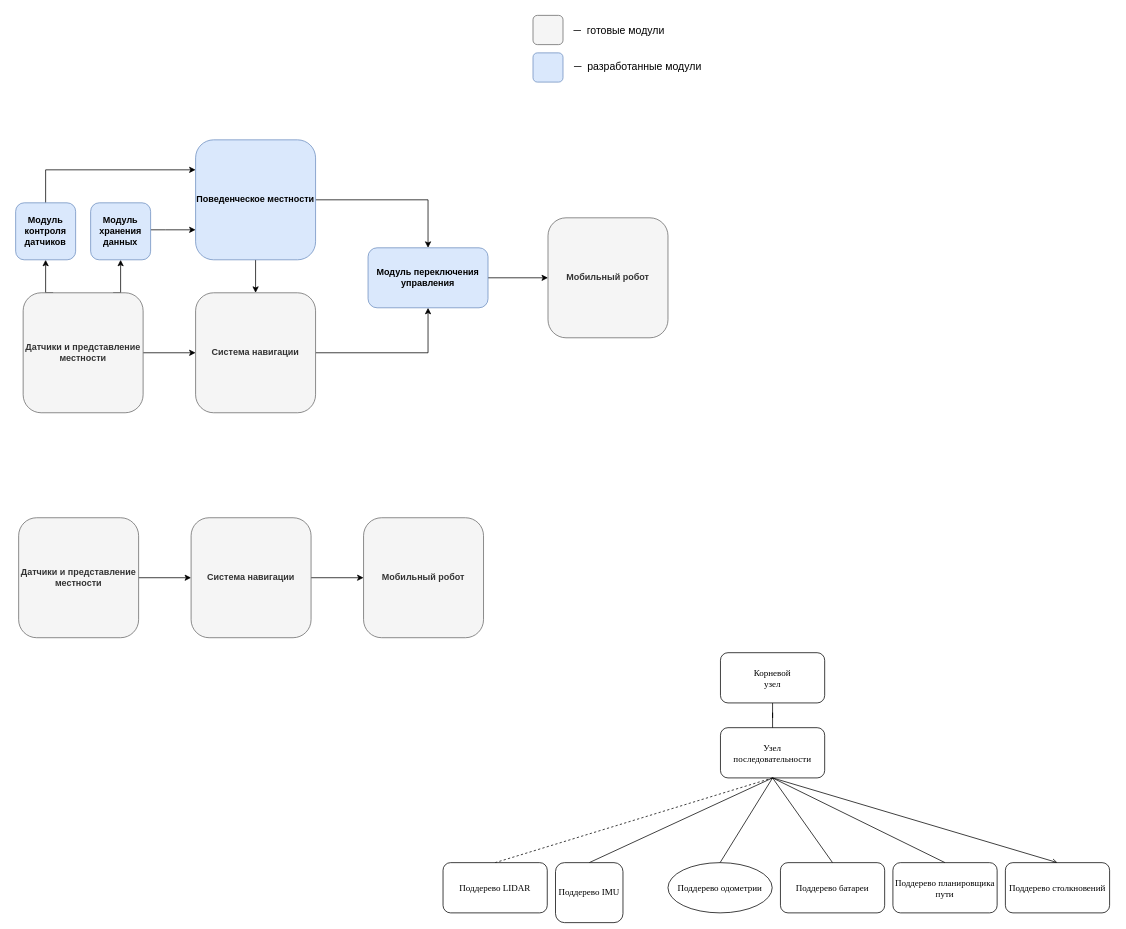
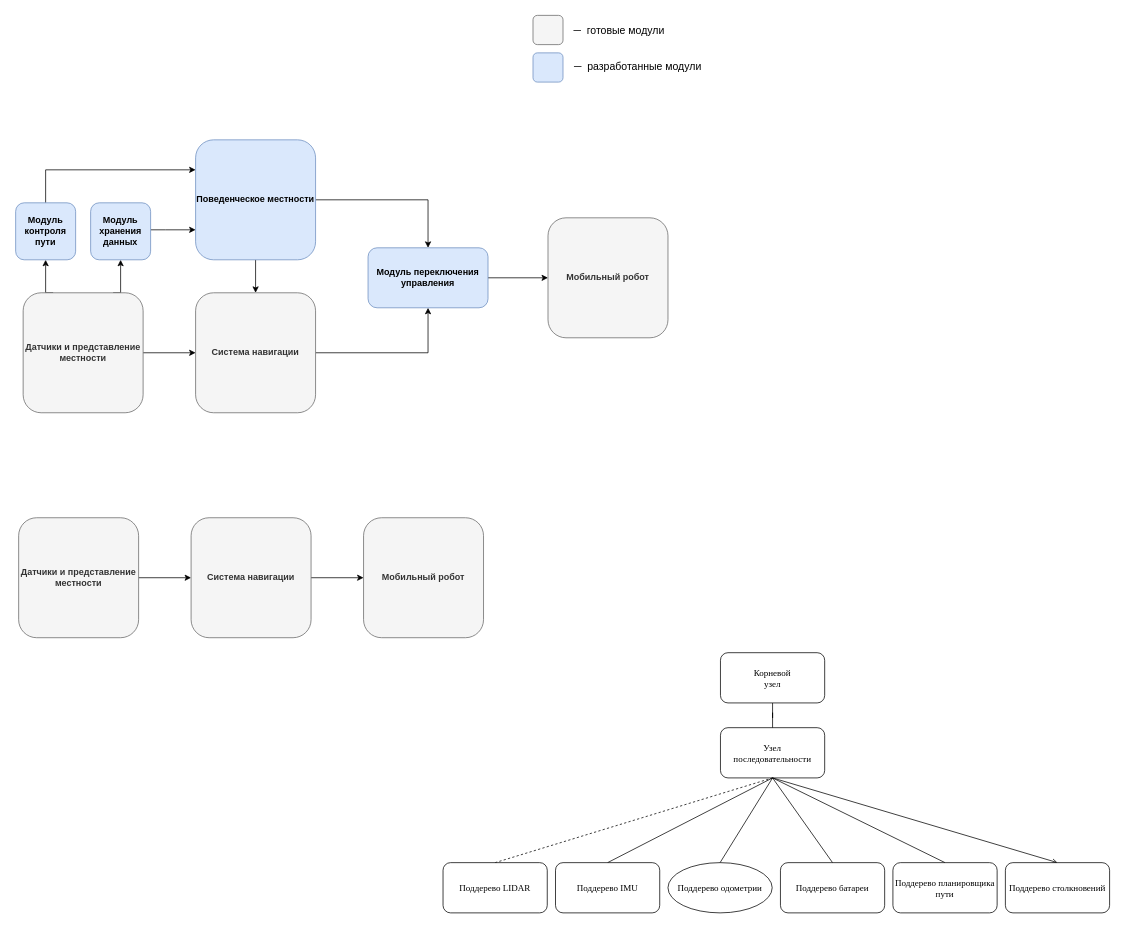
- <mxCell id="17" value="Модуль контроля датчиков" style="rounded=1;whiteSpace=wrap;html=1;fillColor=#dae8fc;strokeColor=#6c8ebf;fontStyle=1" vertex="1" parent="1"><mxGeometry x="20" y="270" width="80" height="76" as="geometry" /></mxCell>
+ <mxCell id="17" value="Модуль контроля пути" style="rounded=1;whiteSpace=wrap;html=1;fillColor=#dae8fc;strokeColor=#6c8ebf;fontStyle=1" vertex="1" parent="1"><mxGeometry x="20" y="270" width="80" height="76" as="geometry" /></mxCell>
- <mxCell id="40" value="Поддерево IMU" style="whiteSpace=wrap;html=1;rounded=1;shadow=0;labelBackgroundColor=none;strokeWidth=1;fontFamily=Verdana;fontSize=12;align=center;strokeColor=default;allowArrows=1;container=0;" vertex="1" parent="1"><mxGeometry x="740" y="1150" width="90" height="80" as="geometry" /></mxCell>
+ <mxCell id="40" value="Поддерево IMU" style="whiteSpace=wrap;html=1;rounded=1;shadow=0;labelBackgroundColor=none;strokeWidth=1;fontFamily=Verdana;fontSize=12;align=center;strokeColor=default;allowArrows=1;container=0;" vertex="1" parent="1"><mxGeometry x="740" y="1150" width="139" height="67" as="geometry" /></mxCell>
